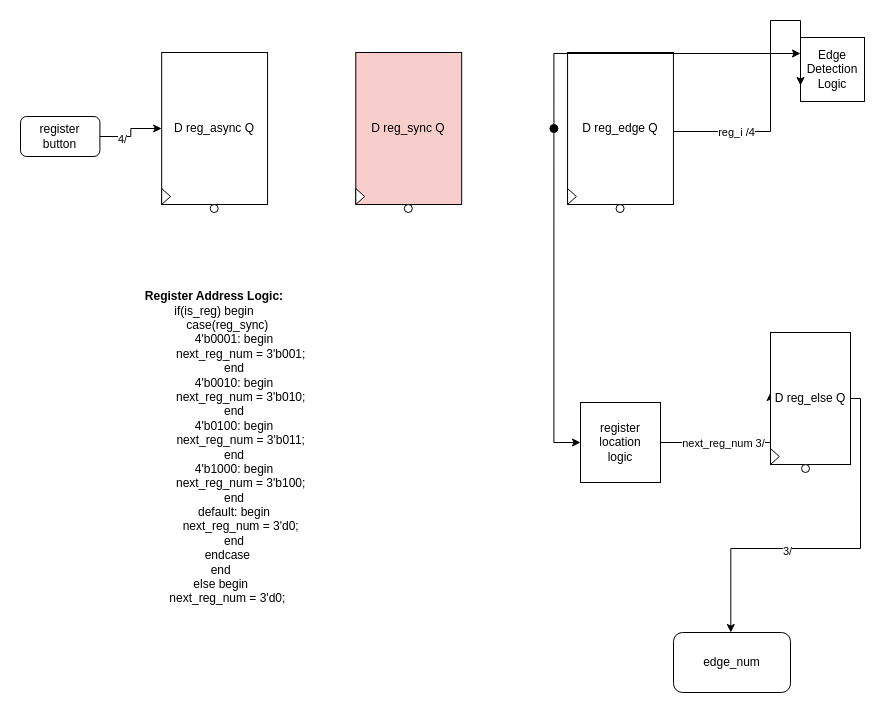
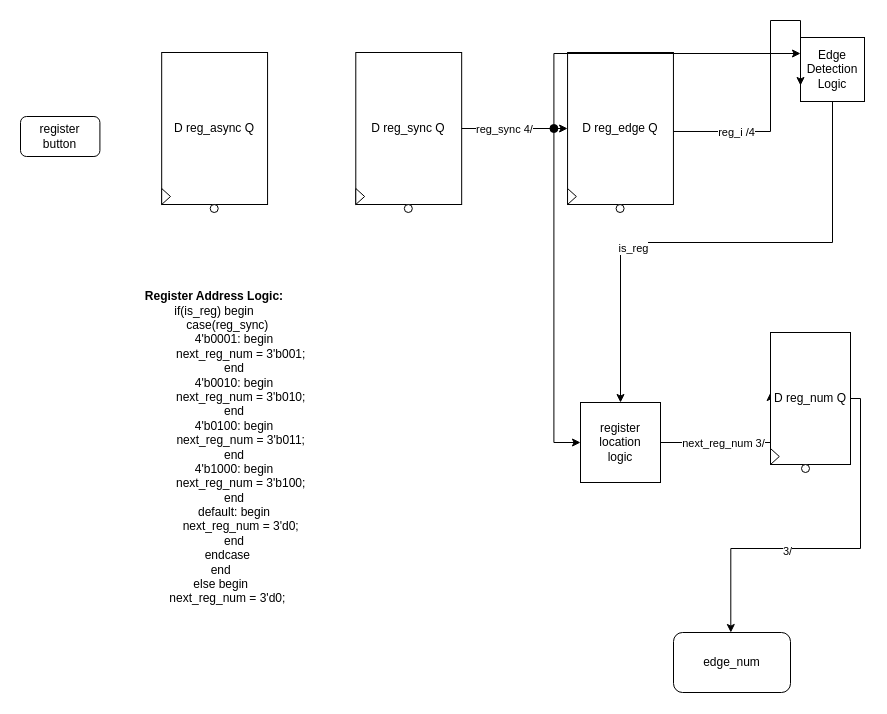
- <mxCell id="8" value="D reg_sync Q" style="rounded=0;whiteSpace=wrap;html=1;fillColor=#f8cecc;" parent="1" vertex="1"><mxGeometry x="355.294" y="52" width="105.882" height="152" as="geometry" /></mxCell>
+ <mxCell id="8" value="D reg_sync Q" style="rounded=0;whiteSpace=wrap;html=1;" parent="1" vertex="1"><mxGeometry x="355.294" y="52" width="105.882" height="152" as="geometry" /></mxCell>
+ <mxCell id="12" style="edgeStyle=orthogonalEdgeStyle;rounded=0;orthogonalLoop=1;jettySize=auto;html=1;exitX=1;exitY=0.5;exitDx=0;exitDy=0;entryX=0;entryY=0.5;entryDx=0;entryDy=0;" parent="1" source="8" target="11" edge="1"><mxGeometry relative="1" as="geometry"><mxPoint x="540.588" y="128" as="targetPoint" /></mxGeometry></mxCell>
+ <mxCell id="13" value="reg_sync 4/" style="edgeLabel;html=1;align=center;verticalAlign=middle;resizable=0;points=[];" parent="12" vertex="1" connectable="0"><mxGeometry x="-0.415" y="1" relative="1" as="geometry"><mxPoint x="11" y="1" as="offset" /></mxGeometry></mxCell>
- <mxCell id="4" style="edgeStyle=orthogonalEdgeStyle;rounded=0;orthogonalLoop=1;jettySize=auto;html=1;exitX=1;exitY=0.5;exitDx=0;exitDy=0;entryX=0;entryY=0.5;entryDx=0;entryDy=0;" parent="1" source="2" target="3" edge="1"><mxGeometry relative="1" as="geometry" /></mxCell>
- <mxCell id="5" value="4/" style="edgeLabel;html=1;align=center;verticalAlign=middle;resizable=0;points=[];" parent="4" vertex="1" connectable="0"><mxGeometry x="-0.371" y="-2" relative="1" as="geometry"><mxPoint as="offset" /></mxGeometry></mxCell>
+ <mxCell id="16" style="edgeStyle=orthogonalEdgeStyle;rounded=0;orthogonalLoop=1;jettySize=auto;html=1;exitX=0.5;exitY=1;exitDx=0;exitDy=0;entryX=0.5;entryY=0;entryDx=0;entryDy=0;" parent="1" source="18" target="26" edge="1"><mxGeometry relative="1" as="geometry"><Array as="points"><mxPoint x="832" y="242" /><mxPoint x="620" y="242" /></Array></mxGeometry></mxCell>
+ <mxCell id="17" value="is_reg" style="edgeLabel;html=1;align=center;verticalAlign=middle;resizable=0;points=[];" parent="16" vertex="1" connectable="0"><mxGeometry x="0.329" y="5" relative="1" as="geometry"><mxPoint as="offset" /></mxGeometry></mxCell>
- <mxCell id="27" value="D reg_else Q" style="rounded=0;whiteSpace=wrap;html=1;" parent="1" vertex="1"><mxGeometry x="770" y="332" width="80" height="132" as="geometry" /></mxCell>
+ <mxCell id="27" value="D reg_num Q" style="rounded=0;whiteSpace=wrap;html=1;" parent="1" vertex="1"><mxGeometry x="770" y="332" width="80" height="132" as="geometry" /></mxCell>
